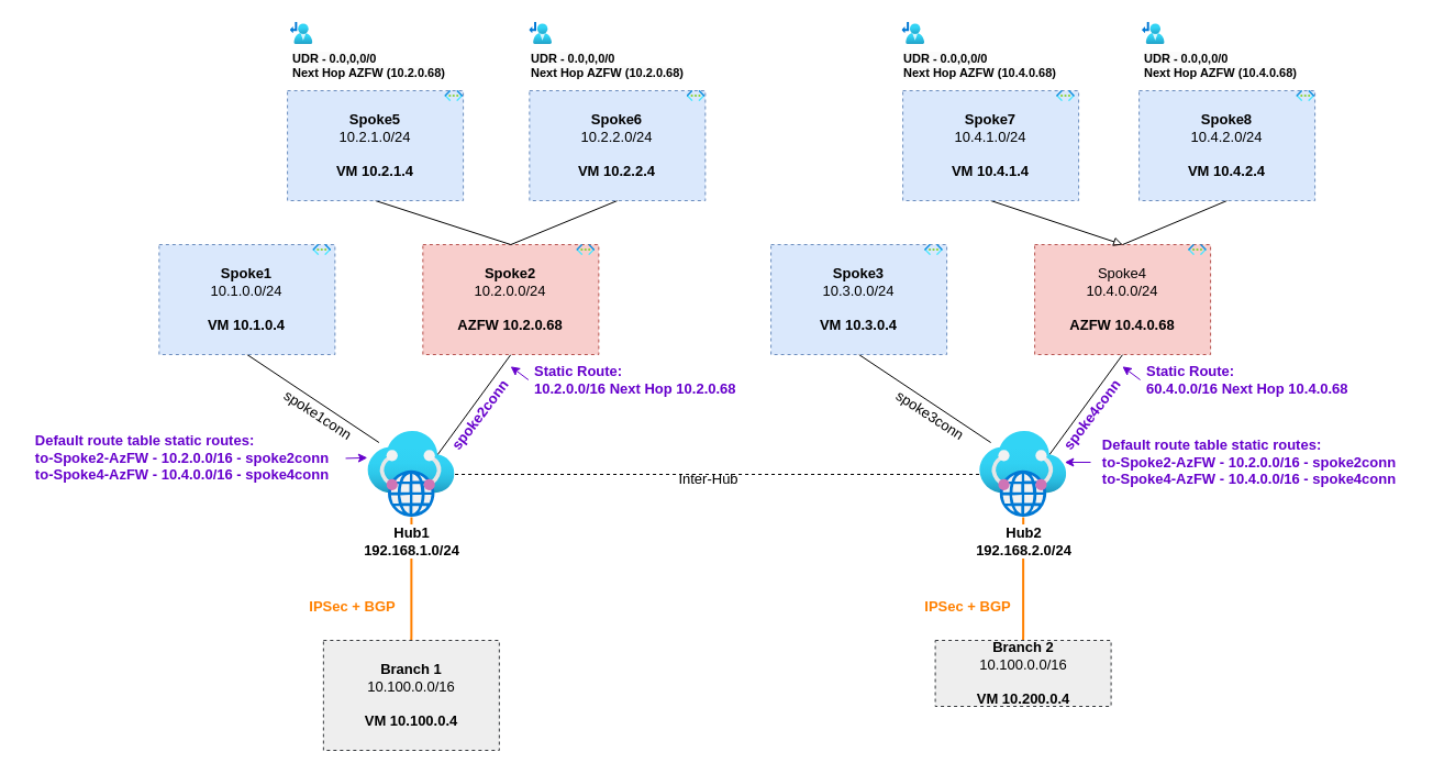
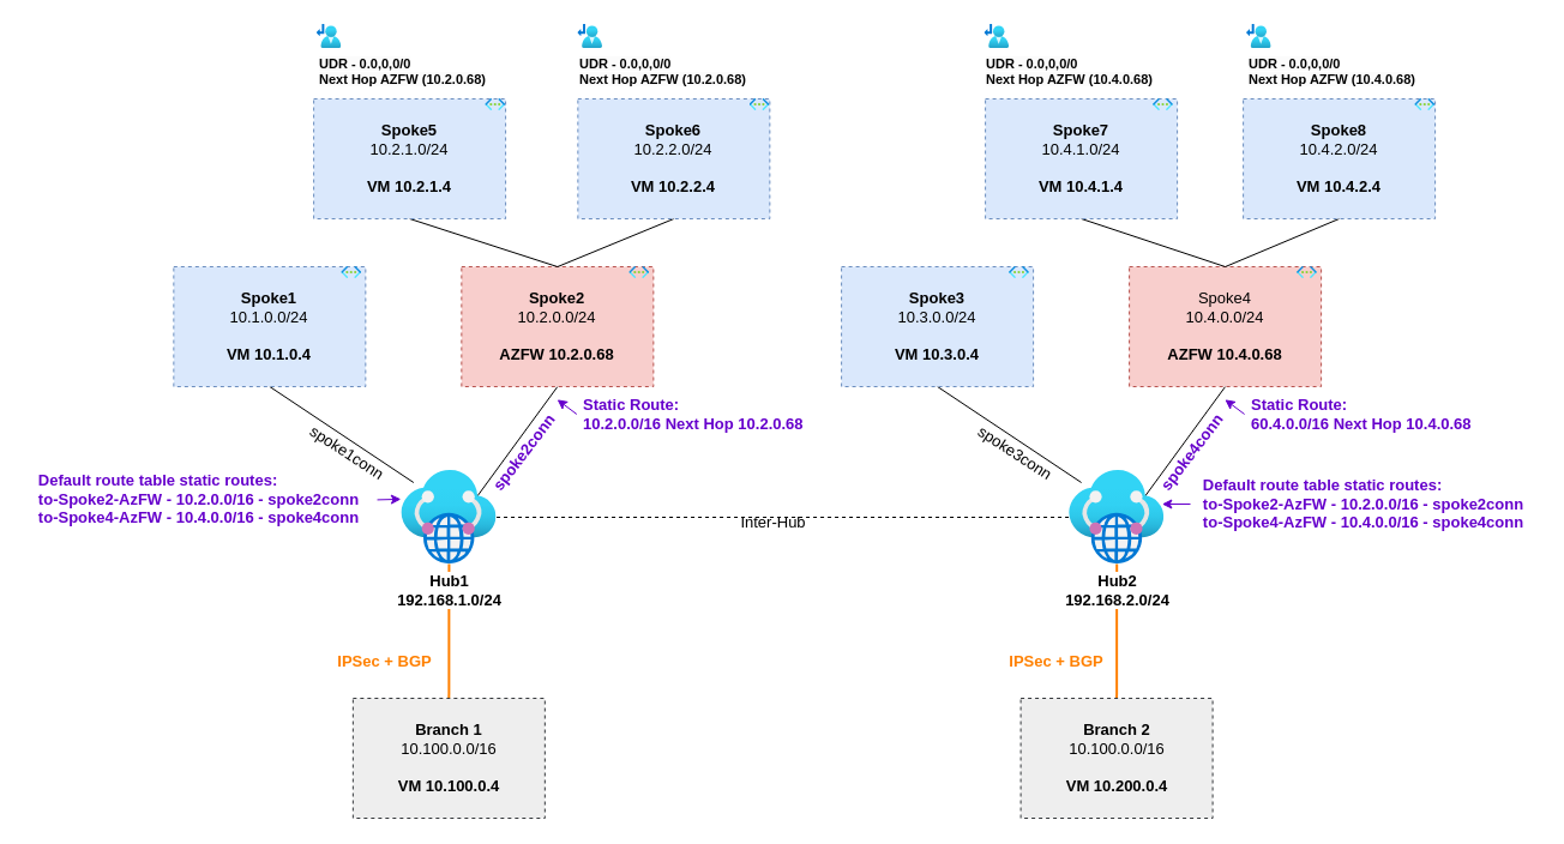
- <mxCell id="31" style="edgeStyle=none;html=1;exitX=0.5;exitY=1;exitDx=0;exitDy=0;entryX=0.5;entryY=0;entryDx=0;entryDy=0;endArrow=block;endFill=0;fontSize=13;" parent="1" source="32" target="29" edge="1"><mxGeometry relative="1" as="geometry" /></mxCell>
+ <mxCell id="31" style="edgeStyle=none;html=1;exitX=0.5;exitY=1;exitDx=0;exitDy=0;entryX=0.5;entryY=0;entryDx=0;entryDy=0;endArrow=none;endFill=0;fontSize=13;" parent="1" source="32" target="29" edge="1"><mxGeometry relative="1" as="geometry" /></mxCell>
- <mxCell id="40" value="&lt;b style=&quot;font-size: 13px;&quot;&gt;Branch 2&lt;/b&gt;&lt;br style=&quot;font-size: 13px;&quot;&gt;10.100.0.0/16&lt;br style=&quot;font-size: 13px;&quot;&gt;&lt;br style=&quot;font-size: 13px;&quot;&gt;&lt;b style=&quot;font-size: 13px;&quot;&gt;VM 10.200.0.4&lt;/b&gt;" style="whiteSpace=wrap;html=1;fillColor=#eeeeee;strokeColor=#36393d;dashed=1;fontSize=13;" parent="1" vertex="1"><mxGeometry x="850.6" y="582" width="160" height="60" as="geometry" /></mxCell>
+ <mxCell id="40" value="&lt;b style=&quot;font-size: 13px;&quot;&gt;Branch 2&lt;/b&gt;&lt;br style=&quot;font-size: 13px;&quot;&gt;10.100.0.0/16&lt;br style=&quot;font-size: 13px;&quot;&gt;&lt;br style=&quot;font-size: 13px;&quot;&gt;&lt;b style=&quot;font-size: 13px;&quot;&gt;VM 10.200.0.4&lt;/b&gt;" style="whiteSpace=wrap;html=1;fillColor=#eeeeee;strokeColor=#36393d;dashed=1;fontSize=13;" parent="1" vertex="1"><mxGeometry x="850.6" y="582" width="160" height="100" as="geometry" /></mxCell>
